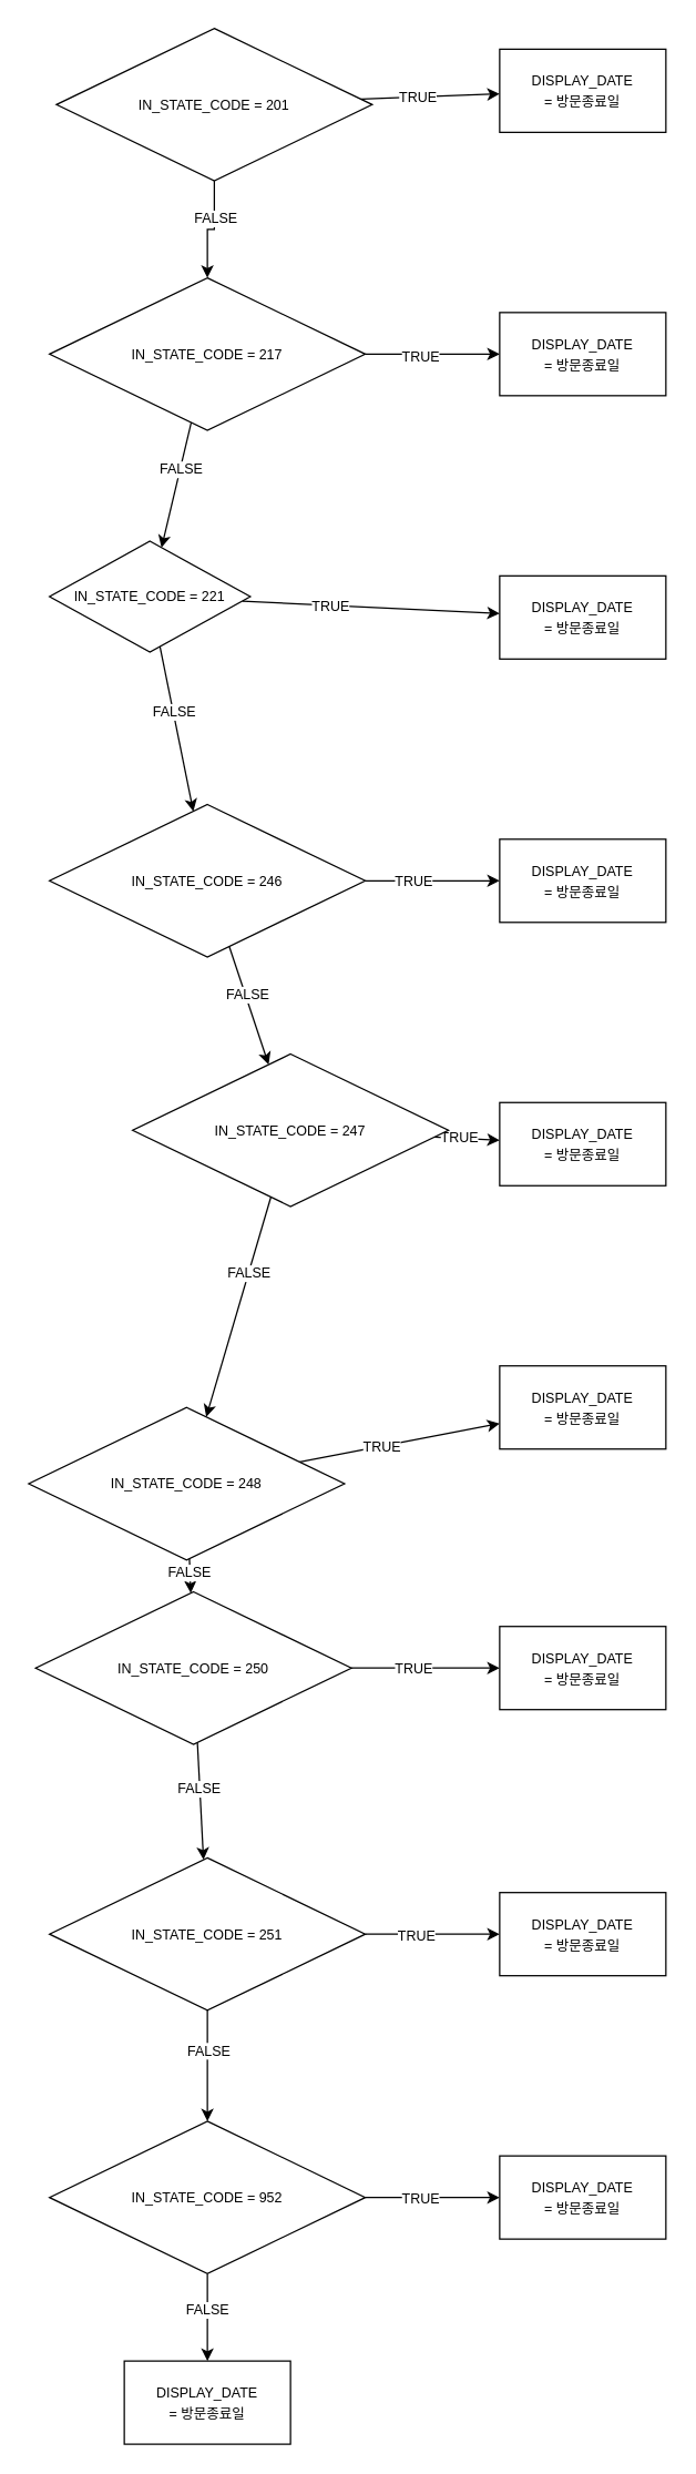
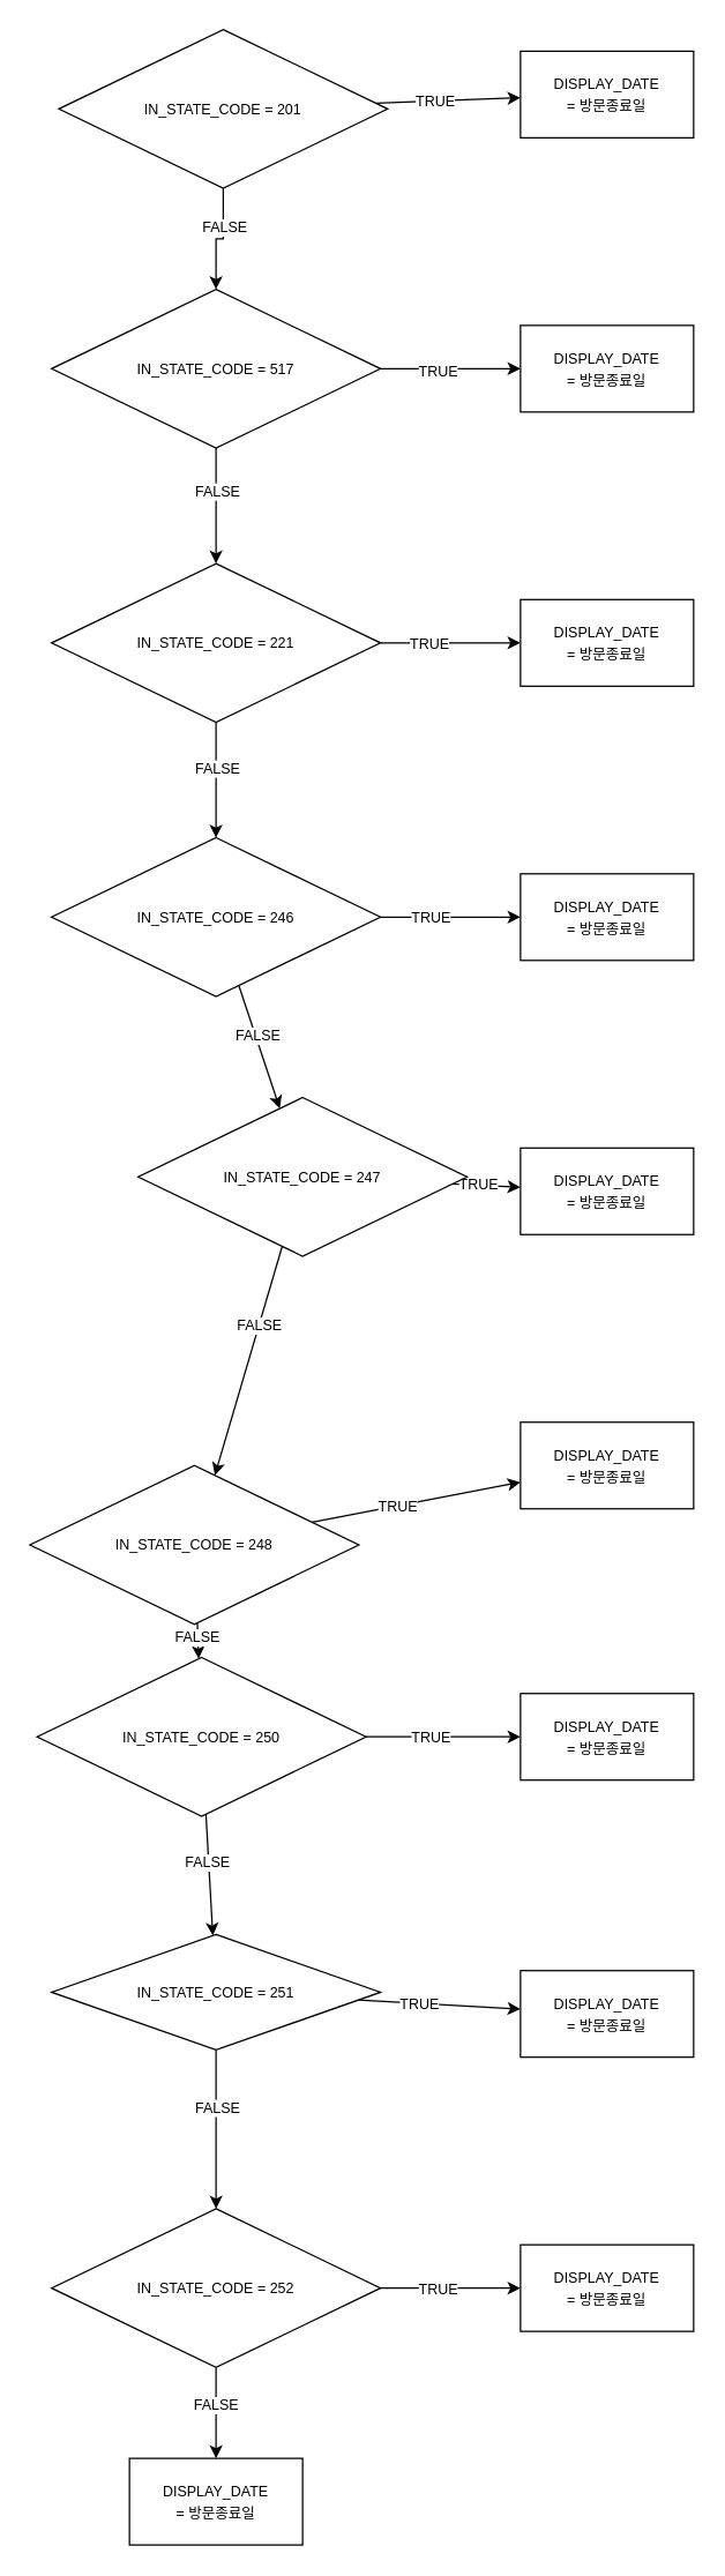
- <mxCell id="11" value="&lt;font style=&quot;font-size: 9px&quot;&gt;&lt;span style=&quot;font-size: x-small&quot;&gt;IN_STATE_CODE = 217&lt;/span&gt;&lt;br&gt;&lt;/font&gt;" style="rhombus;whiteSpace=wrap;html=1;" vertex="1" parent="1"><mxGeometry x="35" y="200" width="228" height="110" as="geometry" /></mxCell>
+ <mxCell id="11" value="&lt;font style=&quot;font-size: 9px&quot;&gt;&lt;span style=&quot;font-size: x-small&quot;&gt;IN_STATE_CODE = 517&lt;/span&gt;&lt;br&gt;&lt;/font&gt;" style="rhombus;whiteSpace=wrap;html=1;" vertex="1" parent="1"><mxGeometry x="35" y="200" width="228" height="110" as="geometry" /></mxCell>
- <mxCell id="18" value="&lt;font style=&quot;font-size: 9px&quot;&gt;&lt;span style=&quot;font-size: x-small&quot;&gt;IN_STATE_CODE = 221&lt;/span&gt;&lt;br&gt;&lt;/font&gt;" style="rhombus;whiteSpace=wrap;html=1;" vertex="1" parent="1"><mxGeometry x="35" y="390" width="145" height="80" as="geometry" /></mxCell>
+ <mxCell id="18" value="&lt;font style=&quot;font-size: 9px&quot;&gt;&lt;span style=&quot;font-size: x-small&quot;&gt;IN_STATE_CODE = 221&lt;/span&gt;&lt;br&gt;&lt;/font&gt;" style="rhombus;whiteSpace=wrap;html=1;" vertex="1" parent="1"><mxGeometry x="35" y="390" width="228" height="110" as="geometry" /></mxCell>
- <mxCell id="43" value="&lt;font style=&quot;font-size: 9px&quot;&gt;&lt;span style=&quot;font-size: x-small&quot;&gt;IN_STATE_CODE = 251&lt;/span&gt;&lt;br&gt;&lt;/font&gt;" style="rhombus;whiteSpace=wrap;html=1;" vertex="1" parent="1"><mxGeometry x="35" y="1340" width="228" height="110" as="geometry" /></mxCell>
+ <mxCell id="43" value="&lt;font style=&quot;font-size: 9px&quot;&gt;&lt;span style=&quot;font-size: x-small&quot;&gt;IN_STATE_CODE = 251&lt;/span&gt;&lt;br&gt;&lt;/font&gt;" style="rhombus;whiteSpace=wrap;html=1;" vertex="1" parent="1"><mxGeometry x="35" y="1340" width="228" height="80" as="geometry" /></mxCell>
- <mxCell id="48" value="&lt;font style=&quot;font-size: 9px&quot;&gt;&lt;span style=&quot;font-size: x-small&quot;&gt;IN_STATE_CODE = 952&lt;/span&gt;&lt;br&gt;&lt;/font&gt;" style="rhombus;whiteSpace=wrap;html=1;" vertex="1" parent="1"><mxGeometry x="35" y="1530" width="228" height="110" as="geometry" /></mxCell>
+ <mxCell id="48" value="&lt;font style=&quot;font-size: 9px&quot;&gt;&lt;span style=&quot;font-size: x-small&quot;&gt;IN_STATE_CODE = 252&lt;/span&gt;&lt;br&gt;&lt;/font&gt;" style="rhombus;whiteSpace=wrap;html=1;" vertex="1" parent="1"><mxGeometry x="35" y="1530" width="228" height="110" as="geometry" /></mxCell>
